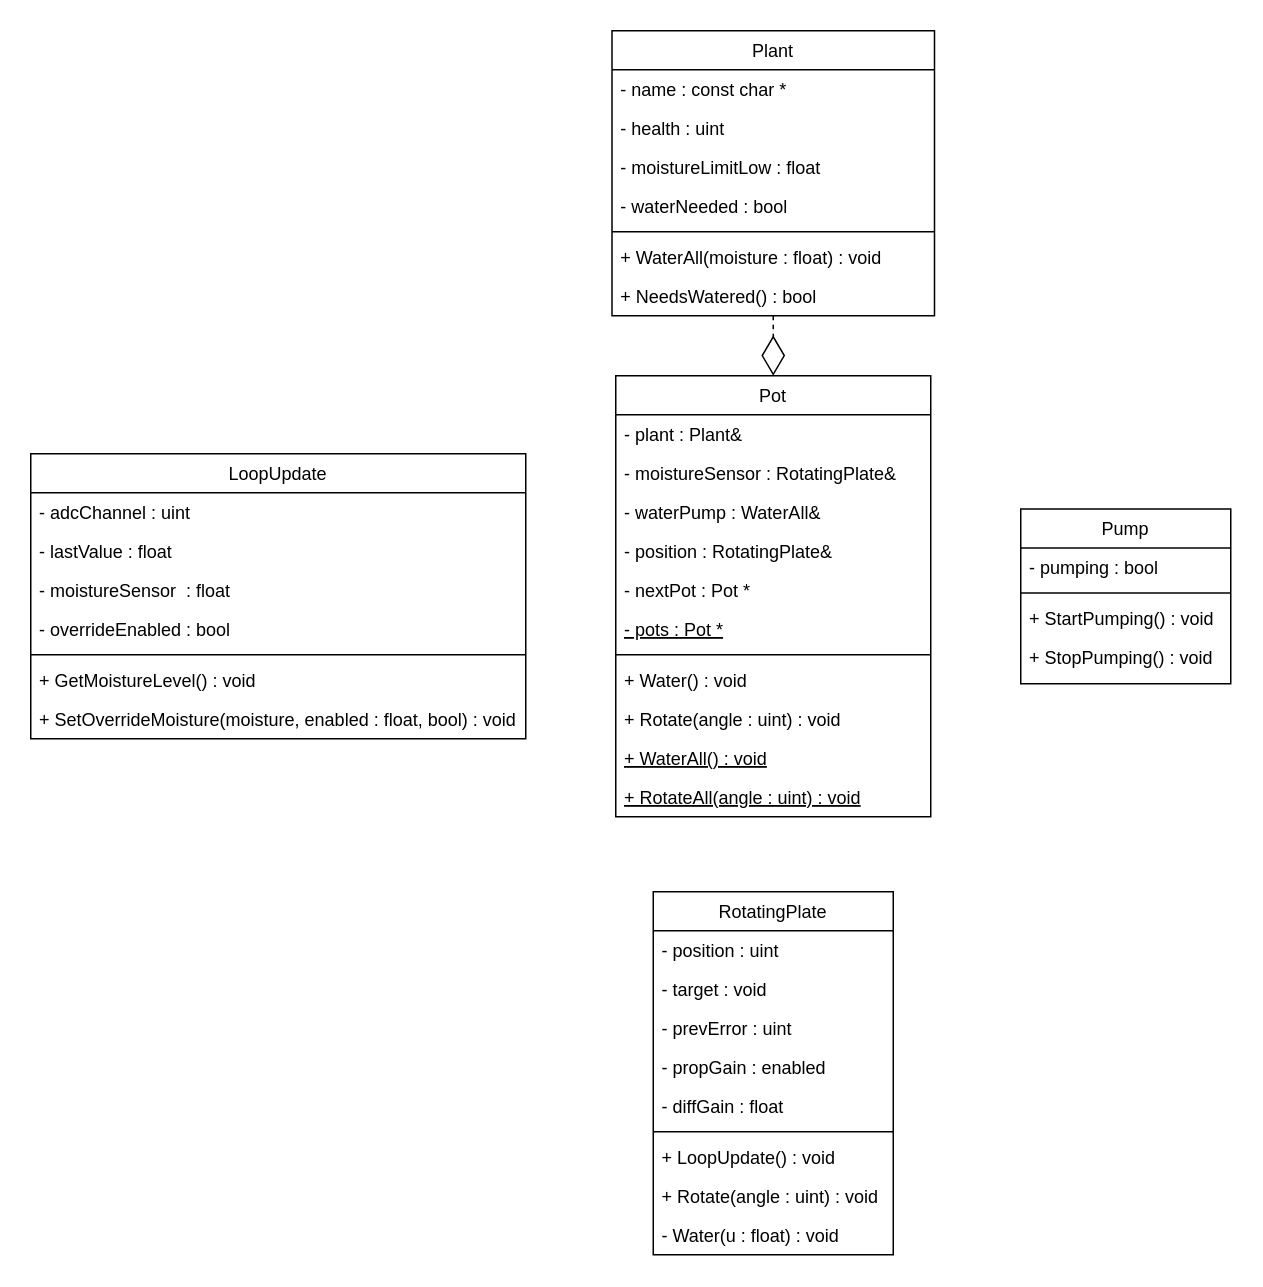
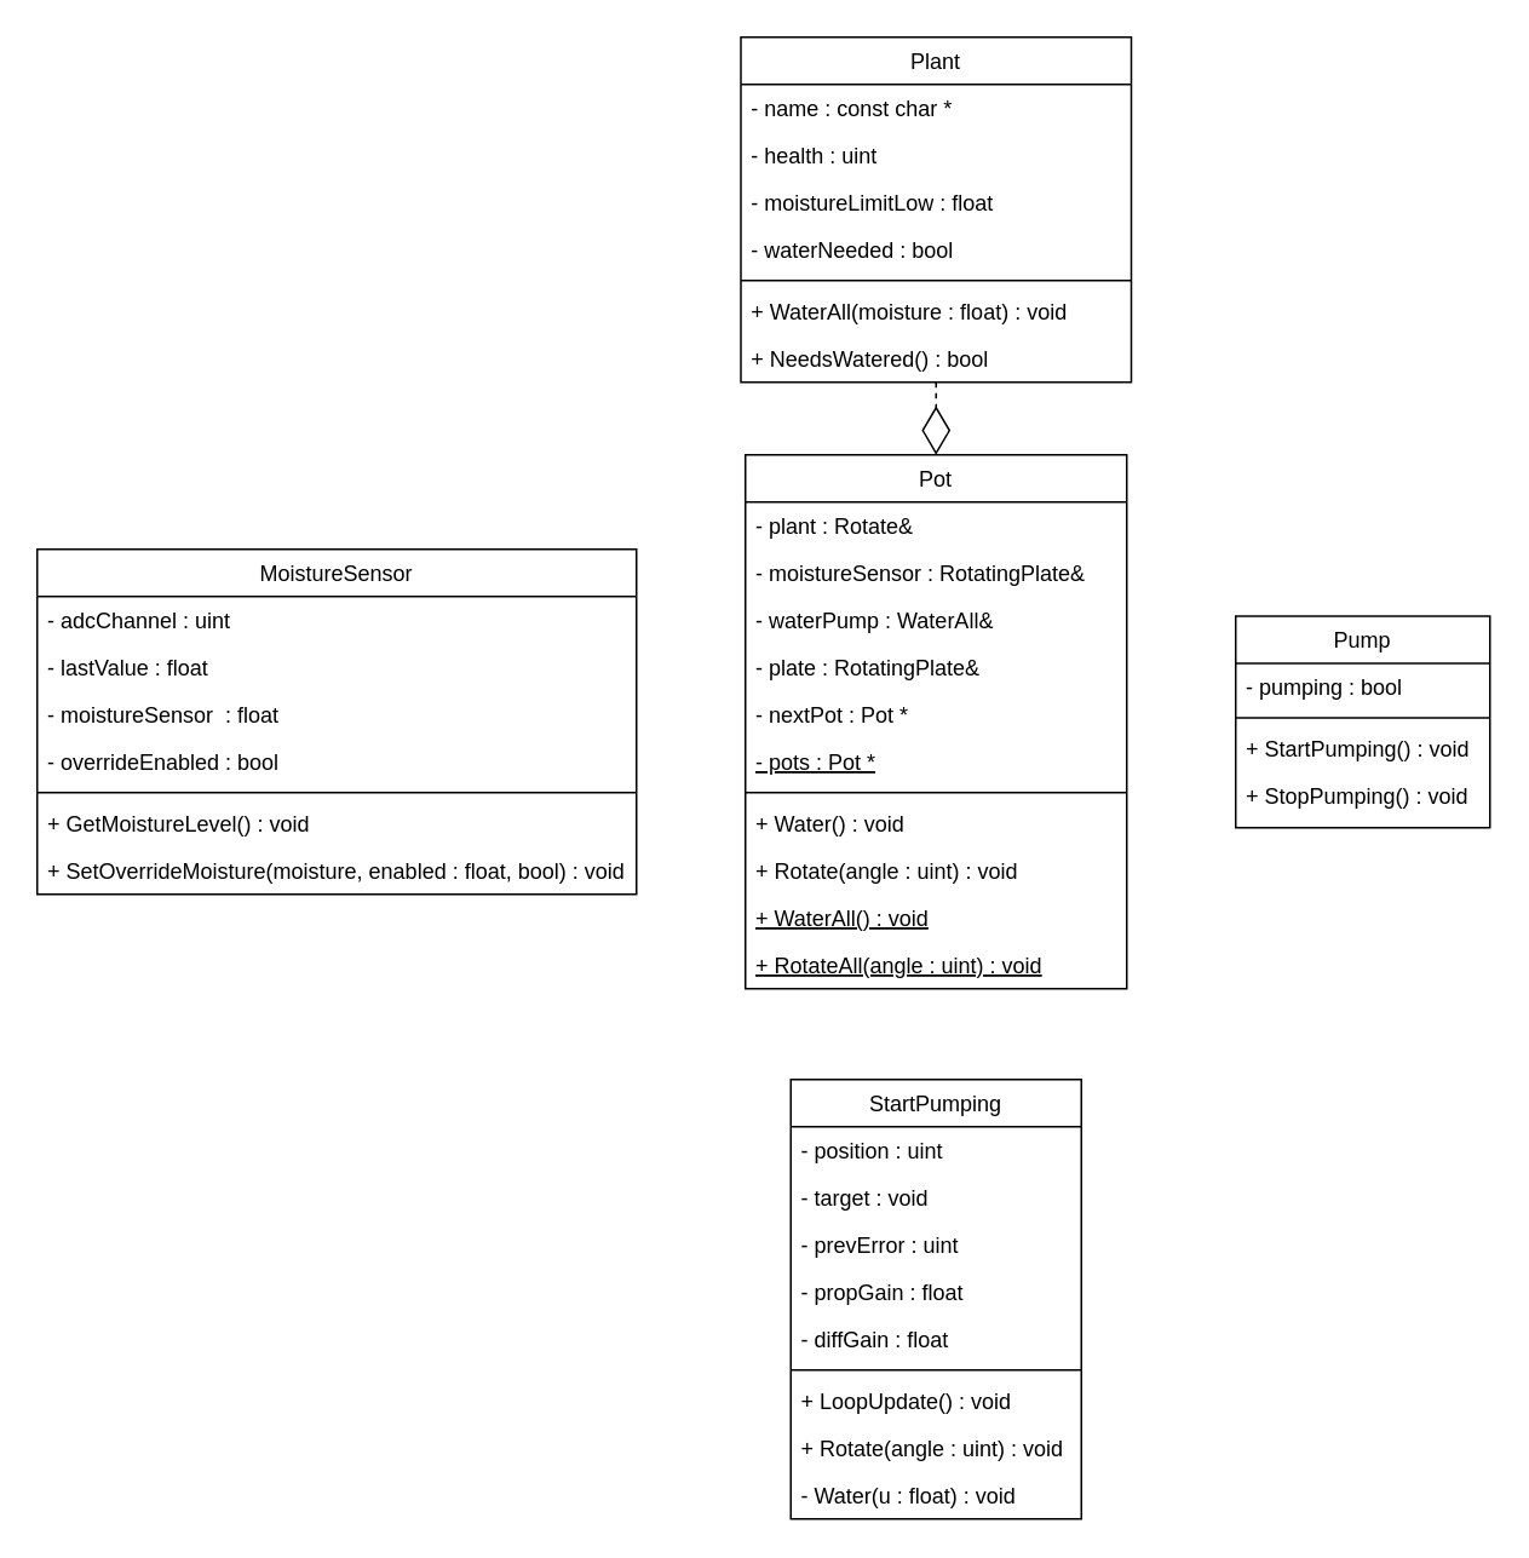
- <mxCell id="11" value="- plant : Plant&amp;" style="text;align=left;verticalAlign=top;spacingLeft=4;spacingRight=4;overflow=hidden;rotatable=0;points=[[0,0.5],[1,0.5]];portConstraint=eastwest;" parent="10" vertex="1"><mxGeometry y="26" width="210" height="26" as="geometry" /></mxCell>
+ <mxCell id="11" value="- plant : Rotate&amp;" style="text;align=left;verticalAlign=top;spacingLeft=4;spacingRight=4;overflow=hidden;rotatable=0;points=[[0,0.5],[1,0.5]];portConstraint=eastwest;" parent="10" vertex="1"><mxGeometry y="26" width="210" height="26" as="geometry" /></mxCell>
- <mxCell id="28" value="LoopUpdate" style="swimlane;fontStyle=0;align=center;verticalAlign=top;childLayout=stackLayout;horizontal=1;startSize=26;horizontalStack=0;resizeParent=1;resizeLast=0;collapsible=1;marginBottom=0;rounded=0;shadow=0;strokeWidth=1;" parent="1" vertex="1"><mxGeometry x="20" y="302" width="330" height="190" as="geometry"><mxRectangle x="130" y="380" width="160" height="26" as="alternateBounds" /></mxGeometry></mxCell>
+ <mxCell id="28" value="MoistureSensor" style="swimlane;fontStyle=0;align=center;verticalAlign=top;childLayout=stackLayout;horizontal=1;startSize=26;horizontalStack=0;resizeParent=1;resizeLast=0;collapsible=1;marginBottom=0;rounded=0;shadow=0;strokeWidth=1;" parent="1" vertex="1"><mxGeometry x="20" y="302" width="330" height="190" as="geometry"><mxRectangle x="130" y="380" width="160" height="26" as="alternateBounds" /></mxGeometry></mxCell>
- <mxCell id="14" value="- position : RotatingPlate&amp;" style="text;align=left;verticalAlign=top;spacingLeft=4;spacingRight=4;overflow=hidden;rotatable=0;points=[[0,0.5],[1,0.5]];portConstraint=eastwest;rounded=0;shadow=0;html=0;" parent="10" vertex="1"><mxGeometry y="104" width="210" height="26" as="geometry" /></mxCell>
+ <mxCell id="14" value="- plate : RotatingPlate&amp;" style="text;align=left;verticalAlign=top;spacingLeft=4;spacingRight=4;overflow=hidden;rotatable=0;points=[[0,0.5],[1,0.5]];portConstraint=eastwest;rounded=0;shadow=0;html=0;" parent="10" vertex="1"><mxGeometry y="104" width="210" height="26" as="geometry" /></mxCell>
- <mxCell id="36" value="RotatingPlate" style="swimlane;fontStyle=0;align=center;verticalAlign=top;childLayout=stackLayout;horizontal=1;startSize=26;horizontalStack=0;resizeParent=1;resizeLast=0;collapsible=1;marginBottom=0;rounded=0;shadow=0;strokeWidth=1;" parent="1" vertex="1"><mxGeometry x="435" y="594" width="160" height="242" as="geometry"><mxRectangle x="130" y="380" width="160" height="26" as="alternateBounds" /></mxGeometry></mxCell>
+ <mxCell id="36" value="StartPumping" style="swimlane;fontStyle=0;align=center;verticalAlign=top;childLayout=stackLayout;horizontal=1;startSize=26;horizontalStack=0;resizeParent=1;resizeLast=0;collapsible=1;marginBottom=0;rounded=0;shadow=0;strokeWidth=1;" parent="1" vertex="1"><mxGeometry x="435" y="594" width="160" height="242" as="geometry"><mxRectangle x="130" y="380" width="160" height="26" as="alternateBounds" /></mxGeometry></mxCell>
- <mxCell id="40" value="- propGain : enabled" style="text;align=left;verticalAlign=top;spacingLeft=4;spacingRight=4;overflow=hidden;rotatable=0;points=[[0,0.5],[1,0.5]];portConstraint=eastwest;rounded=0;shadow=0;html=0;" parent="36" vertex="1"><mxGeometry y="104" width="160" height="26" as="geometry" /></mxCell>
+ <mxCell id="40" value="- propGain : float" style="text;align=left;verticalAlign=top;spacingLeft=4;spacingRight=4;overflow=hidden;rotatable=0;points=[[0,0.5],[1,0.5]];portConstraint=eastwest;rounded=0;shadow=0;html=0;" parent="36" vertex="1"><mxGeometry y="104" width="160" height="26" as="geometry" /></mxCell>
